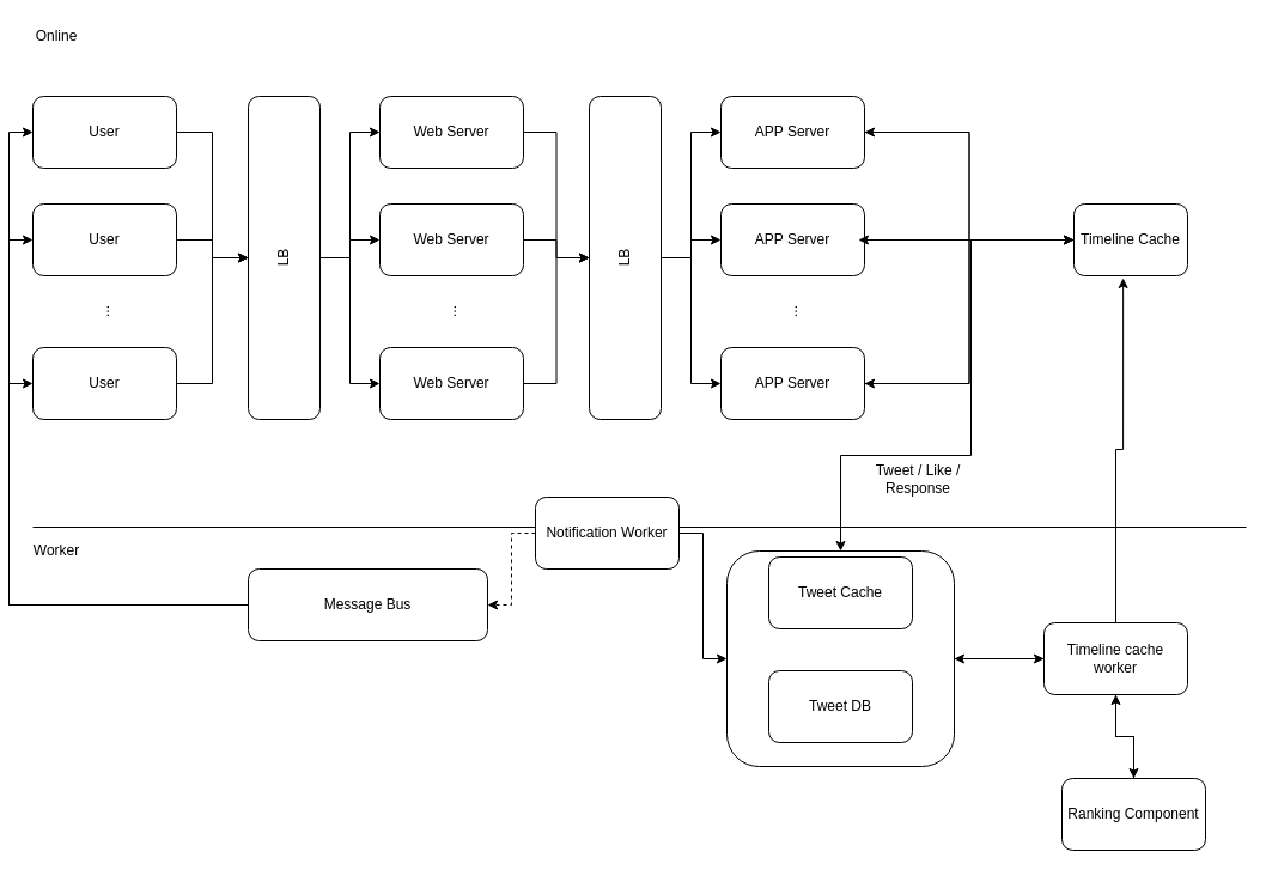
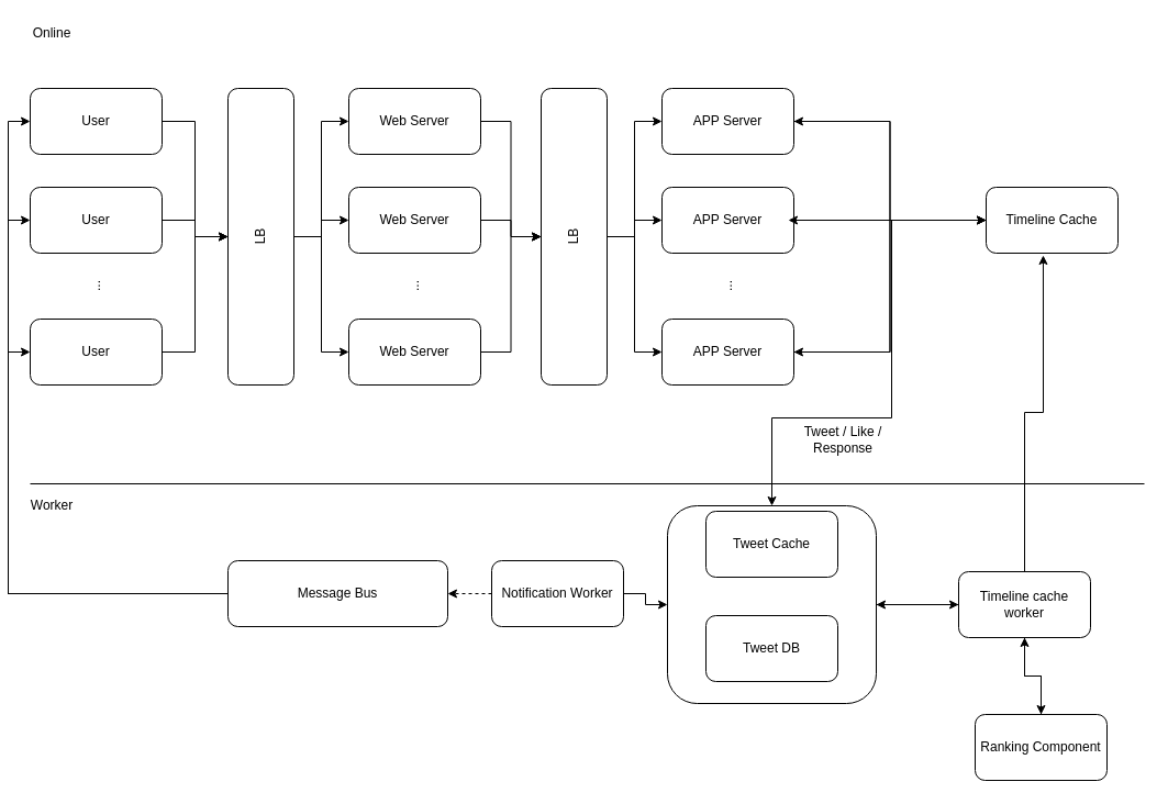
- <mxCell id="37" value="Timeline Cache" style="rounded=1;whiteSpace=wrap;html=1;" vertex="1" parent="1"><mxGeometry x="890" y="170" width="95" height="60" as="geometry" /></mxCell>
+ <mxCell id="37" value="Timeline Cache" style="rounded=1;whiteSpace=wrap;html=1;" vertex="1" parent="1"><mxGeometry x="890" y="170" width="120" height="60" as="geometry" /></mxCell>
- <mxCell id="55" value="Notification Worker" style="rounded=1;whiteSpace=wrap;html=1;" vertex="1" parent="1"><mxGeometry x="440" y="415" width="120" height="60" as="geometry" /></mxCell>
+ <mxCell id="55" value="Notification Worker" style="rounded=1;whiteSpace=wrap;html=1;" vertex="1" parent="1"><mxGeometry x="440" y="510" width="120" height="60" as="geometry" /></mxCell>
- <mxCell id="52" value="Message Bus" style="rounded=1;whiteSpace=wrap;html=1;" vertex="1" parent="1"><mxGeometry x="200" y="475" width="200" height="60" as="geometry" /></mxCell>
+ <mxCell id="52" value="Message Bus" style="rounded=1;whiteSpace=wrap;html=1;" vertex="1" parent="1"><mxGeometry x="200" y="510" width="200" height="60" as="geometry" /></mxCell>
